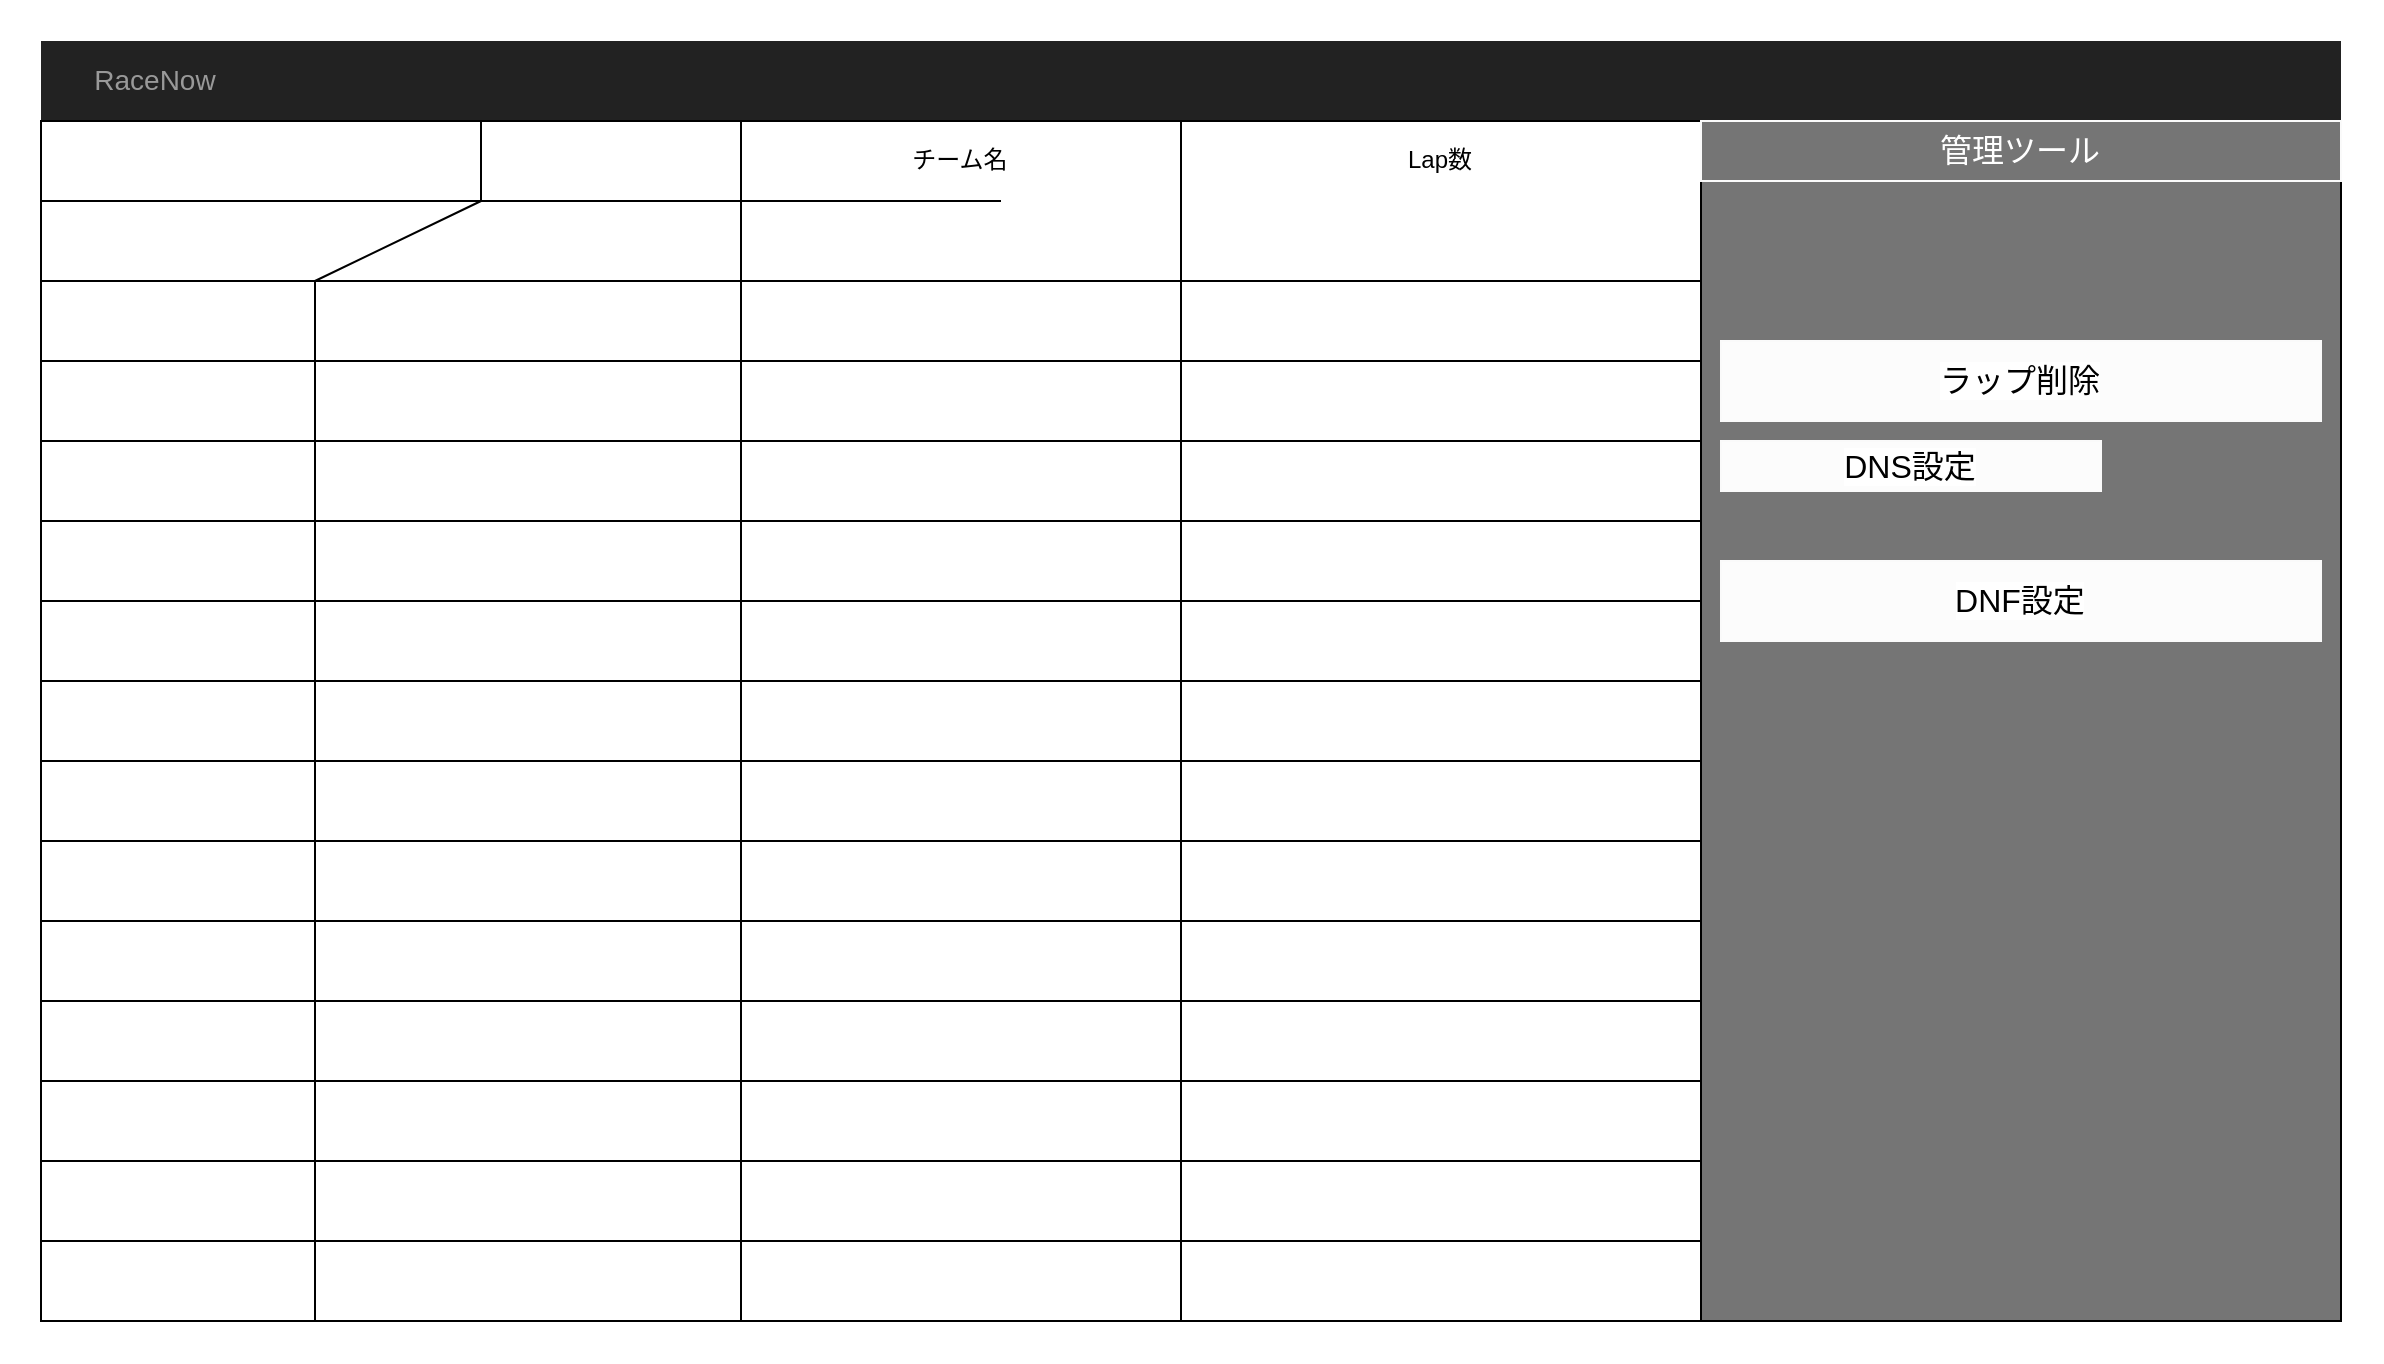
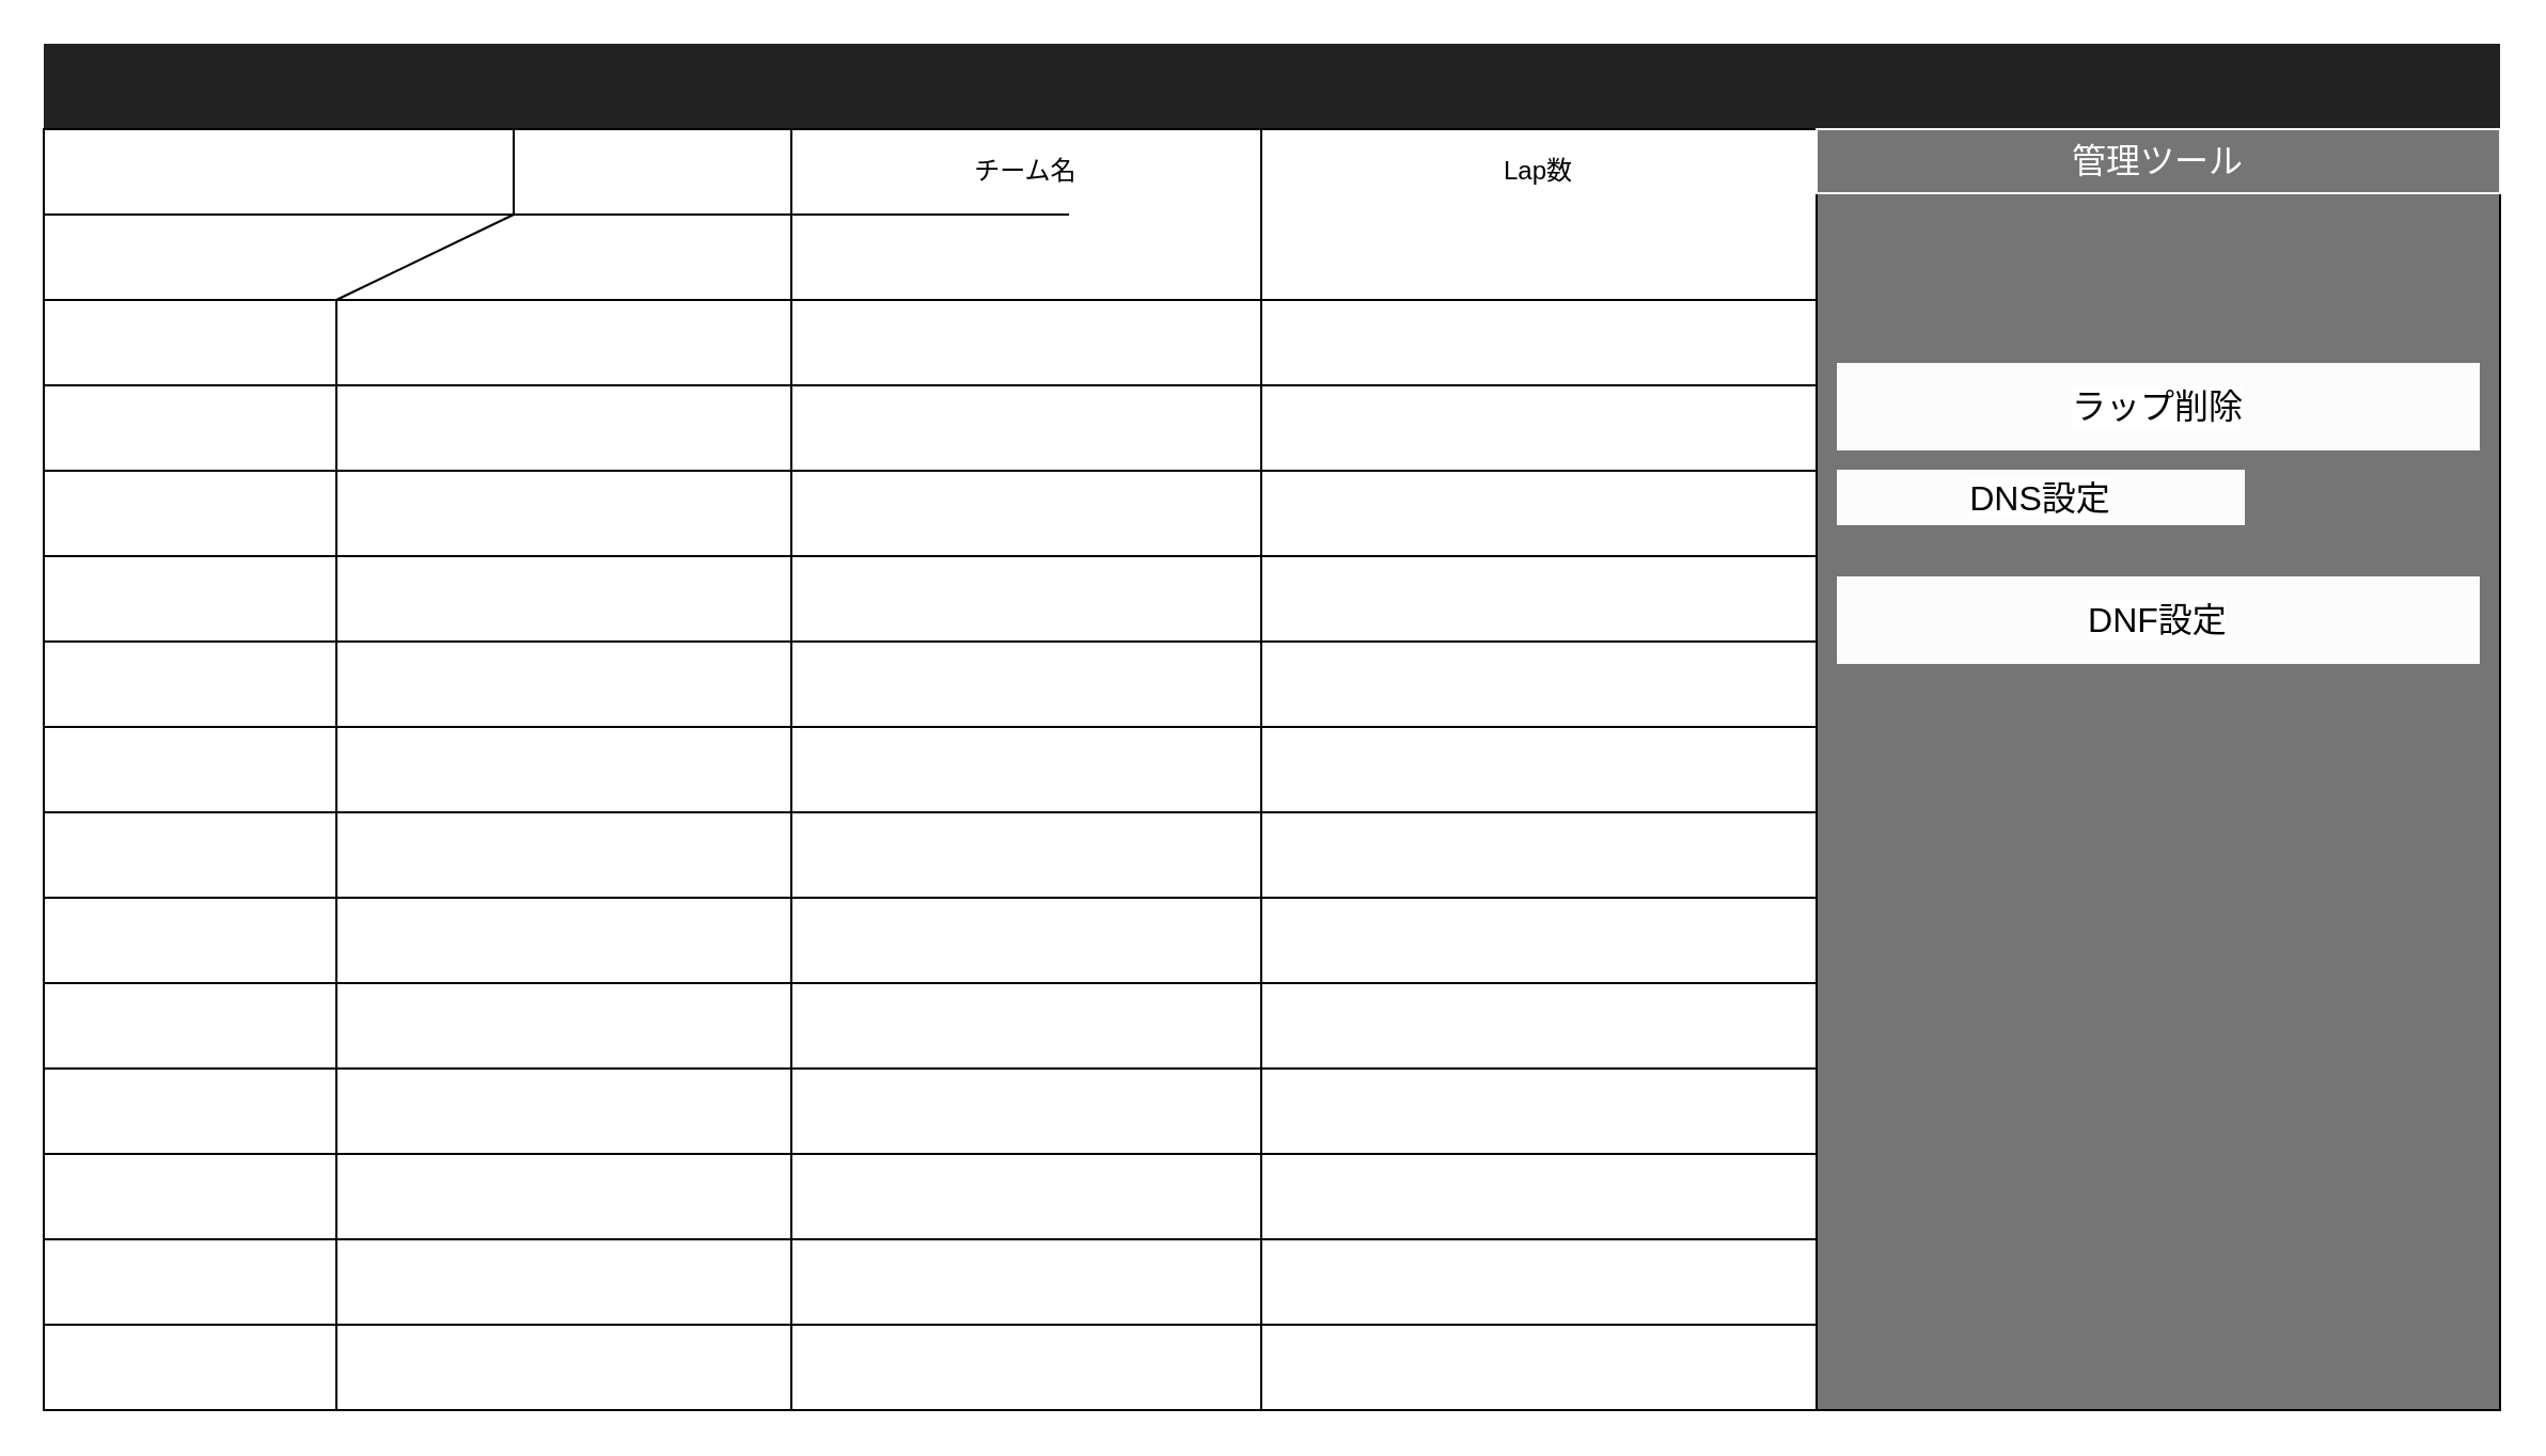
- <mxCell id="3" value="RaceNow" style="html=1;shadow=0;dashed=0;fillColor=none;strokeColor=none;shape=mxgraph.bootstrap.rect;fontColor=#999999;fontSize=14;whiteSpace=wrap;" parent="2" vertex="1"><mxGeometry width="115" height="40" as="geometry" /></mxCell>
- <mxCell id="82" value="DNF設定" style="rounded=0;html=1;fontSize=16;fontColor=#000000;strokeColor=#FAFAFA;fillColor=#FCFCFC;labelBackgroundColor=default;labelBorderColor=none;whiteSpace=wrap;" parent="1" vertex="1"><mxGeometry x="860" y="280" width="300" height="40" as="geometry" /></mxCell>
+ <mxCell id="82" value="DNF設定" style="rounded=0;html=1;fontSize=16;fontColor=#000000;strokeColor=#FAFAFA;fillColor=#FCFCFC;labelBackgroundColor=default;labelBorderColor=none;whiteSpace=wrap;" parent="1" vertex="1"><mxGeometry x="860" y="270" width="300" height="40" as="geometry" /></mxCell>
